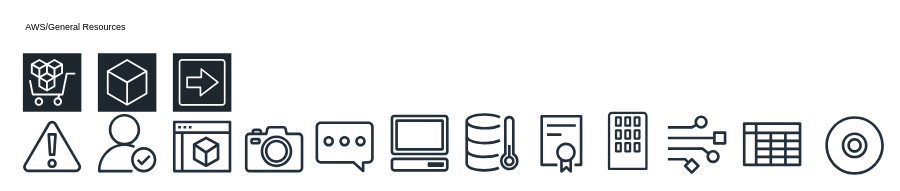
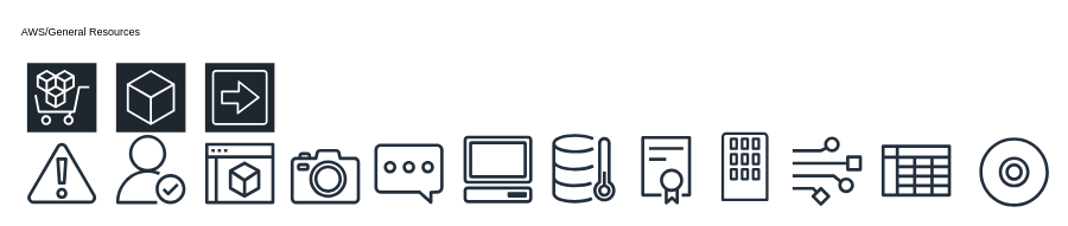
- <mxCell id="3" value="&lt;div&gt;AWS/General Resources&lt;/div&gt;" style="text;html=1;align=center;verticalAlign=middle;resizable=0;points=[];autosize=1;strokeColor=none;fillColor=none;" parent="1" vertex="1"><mxGeometry x="20" y="20" width="160" height="30" as="geometry" /></mxCell>
+ <mxCell id="3" value="&lt;div&gt;AWS/General Resources&lt;/div&gt;" style="text;html=1;align=center;verticalAlign=middle;resizable=0;points=[];autosize=1;strokeColor=none;fillColor=none;" parent="1" vertex="1"><mxGeometry x="10" y="20" width="160" height="30" as="geometry" /></mxCell>
